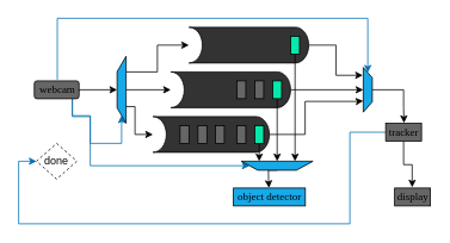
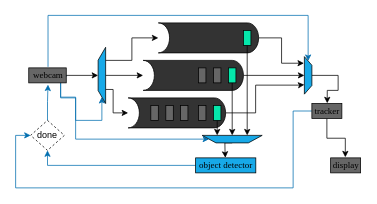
- <mxCell id="6" value="webcam" style="html=1;points=[];shadow=0;comic=0;labelBackgroundColor=none;strokeWidth=1;fontFamily=Verdana;fontSize=12;align=center;fillColor=#666666;rounded=1;" parent="1" vertex="1"><mxGeometry x="37.5" y="90" width="50" height="20" as="geometry" /></mxCell>
+ <mxCell id="6" value="webcam" style="html=1;points=[];perimeter=orthogonalPerimeter;rounded=0;shadow=0;comic=0;labelBackgroundColor=none;strokeWidth=1;fontFamily=Verdana;fontSize=12;align=center;fillColor=#666666;" parent="1" vertex="1"><mxGeometry x="37.5" y="90" width="50" height="20" as="geometry" /></mxCell>
+ <mxCell id="38" style="edgeStyle=orthogonalEdgeStyle;rounded=0;orthogonalLoop=1;jettySize=auto;html=1;entryX=0.513;entryY=1.115;entryDx=0;entryDy=0;entryPerimeter=0;fillColor=#1ba1e2;strokeColor=#006EAF;" edge="1" parent="1" source="39" target="6"><mxGeometry relative="1" as="geometry" /></mxCell>
- <mxCell id="28" value="tracker" style="html=1;points=[];perimeter=orthogonalPerimeter;rounded=0;shadow=0;comic=0;labelBackgroundColor=none;strokeWidth=1;fontFamily=Verdana;fontSize=12;align=center;fillColor=#666666;" parent="1" vertex="1"><mxGeometry x="430" y="137.5" width="40" height="20" as="geometry" /></mxCell>
+ <mxCell id="28" value="tracker" style="html=1;points=[];perimeter=orthogonalPerimeter;rounded=0;shadow=0;comic=0;labelBackgroundColor=none;strokeWidth=1;fontFamily=Verdana;fontSize=12;align=center;fillColor=#666666;" parent="1" vertex="1"><mxGeometry x="415" y="137.5" width="40" height="20" as="geometry" /></mxCell>
+ <mxCell id="13" style="edgeStyle=orthogonalEdgeStyle;rounded=0;jumpStyle=arc;orthogonalLoop=1;jettySize=auto;html=1;fontSize=9;endArrow=classic;endFill=1;entryX=0.5;entryY=1;entryDx=0;entryDy=0;fillColor=#1ba1e2;strokeColor=#006EAF;" parent="1" source="14" target="39" edge="1"><mxGeometry relative="1" as="geometry"><mxPoint x="300" y="250" as="targetPoint" /><Array as="points"><mxPoint x="63" y="220" /><mxPoint x="63" y="200" /></Array></mxGeometry></mxCell>
